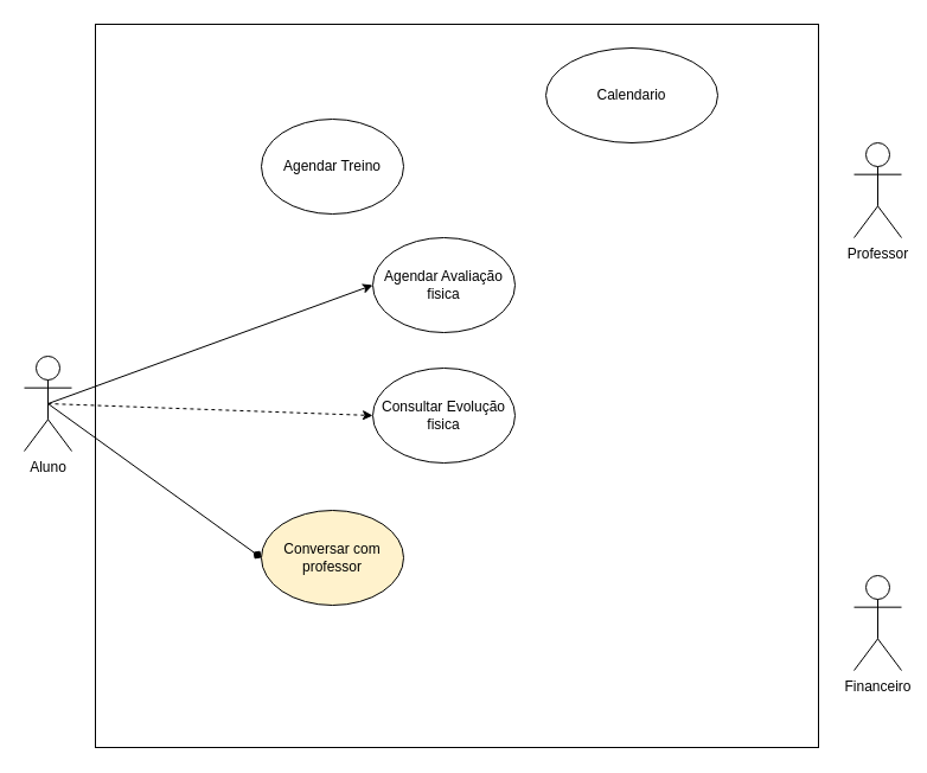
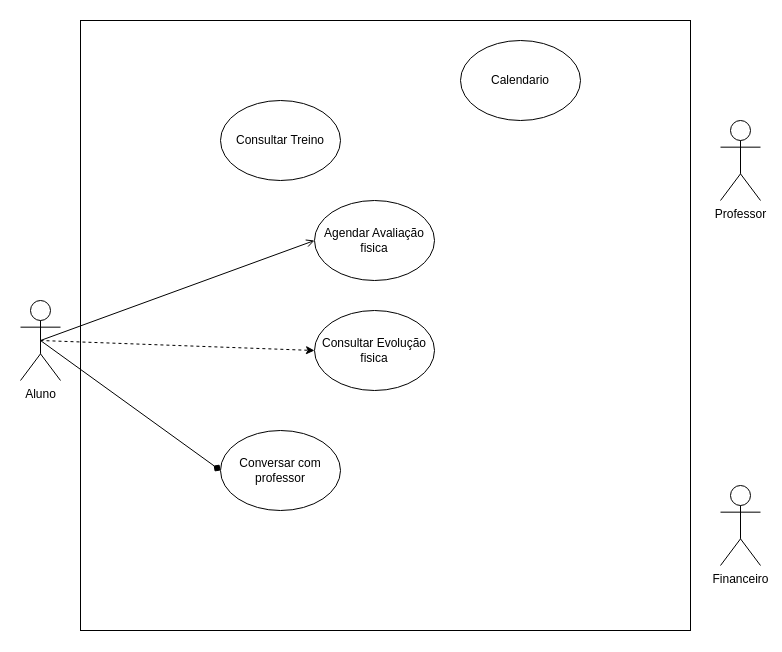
- <mxCell id="12" value="Calendario" style="ellipse;whiteSpace=wrap;html=1;" vertex="1" parent="1"><mxGeometry x="460" y="40" width="145" height="80" as="geometry" /></mxCell>
+ <mxCell id="12" value="Calendario" style="ellipse;whiteSpace=wrap;html=1;" vertex="1" parent="1"><mxGeometry x="460" y="40" width="120" height="80" as="geometry" /></mxCell>
- <mxCell id="8" value="Agendar Treino" style="ellipse;whiteSpace=wrap;html=1;" vertex="1" parent="1"><mxGeometry x="220" y="100" width="120" height="80" as="geometry" /></mxCell>
+ <mxCell id="8" value="Consultar Treino" style="ellipse;whiteSpace=wrap;html=1;" vertex="1" parent="1"><mxGeometry x="220" y="100" width="120" height="80" as="geometry" /></mxCell>
- <mxCell id="13" style="rounded=0;orthogonalLoop=1;jettySize=auto;html=1;exitX=0.5;exitY=0.5;exitDx=0;exitDy=0;exitPerimeter=0;entryX=0;entryY=0.5;entryDx=0;entryDy=0;" edge="1" parent="1" source="5" target="9"><mxGeometry relative="1" as="geometry" /></mxCell>
+ <mxCell id="13" style="rounded=0;orthogonalLoop=1;jettySize=auto;html=1;exitX=0.5;exitY=0.5;exitDx=0;exitDy=0;exitPerimeter=0;entryX=0;entryY=0.5;entryDx=0;entryDy=0;endArrow=open;" edge="1" parent="1" source="5" target="9"><mxGeometry relative="1" as="geometry" /></mxCell>
- <mxCell id="11" value="Conversar com professor" style="ellipse;whiteSpace=wrap;html=1;fillColor=#fff2cc;" vertex="1" parent="1"><mxGeometry x="220" y="430" width="120" height="80" as="geometry" /></mxCell>
+ <mxCell id="11" value="Conversar com professor" style="ellipse;whiteSpace=wrap;html=1;" vertex="1" parent="1"><mxGeometry x="220" y="430" width="120" height="80" as="geometry" /></mxCell>
